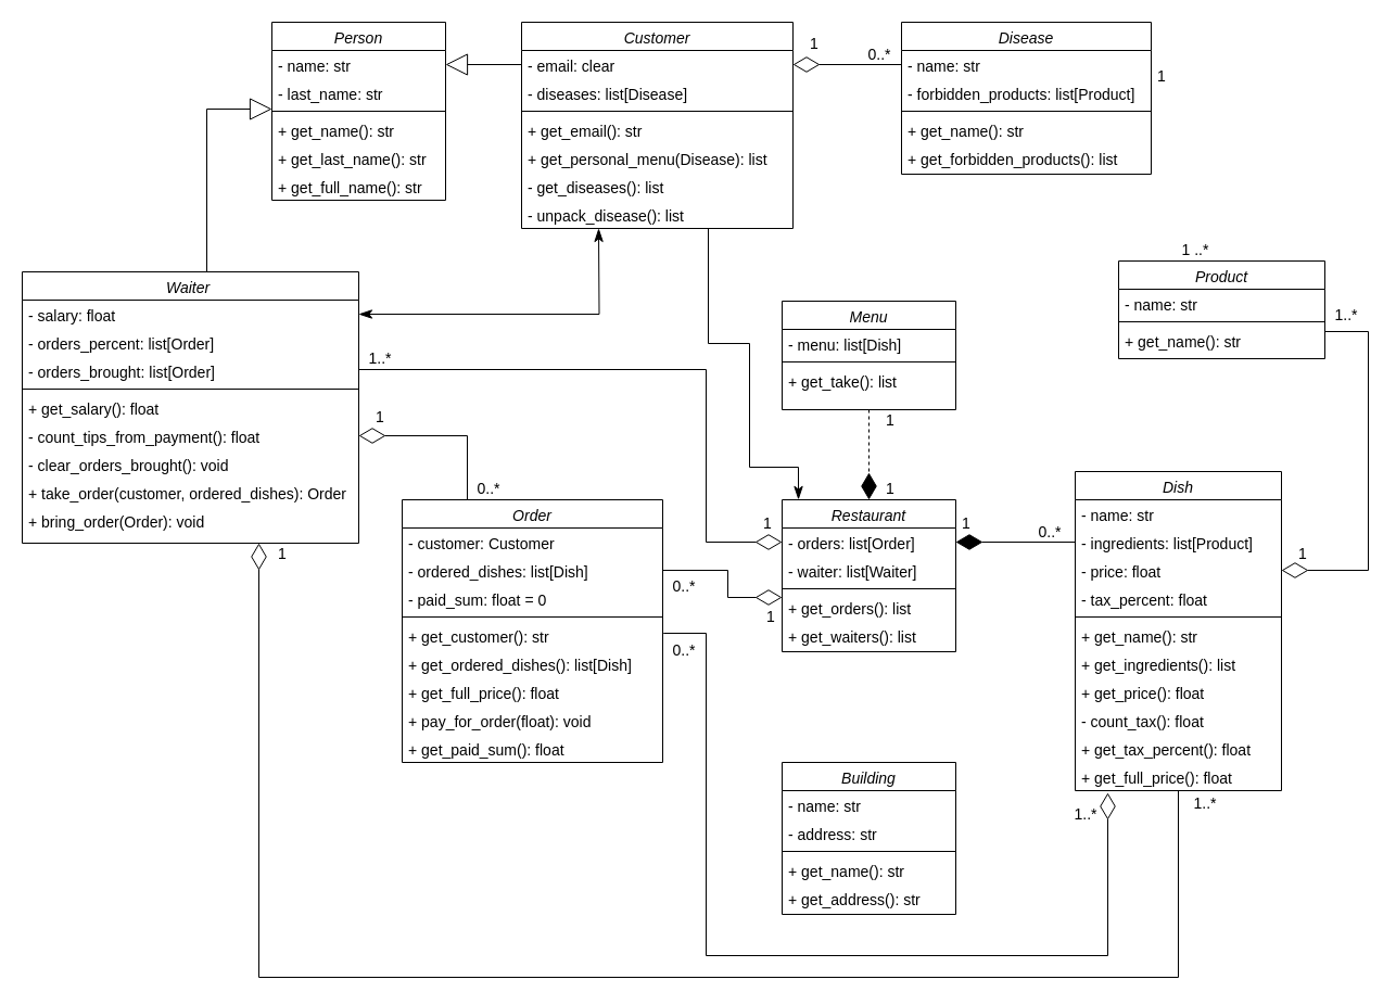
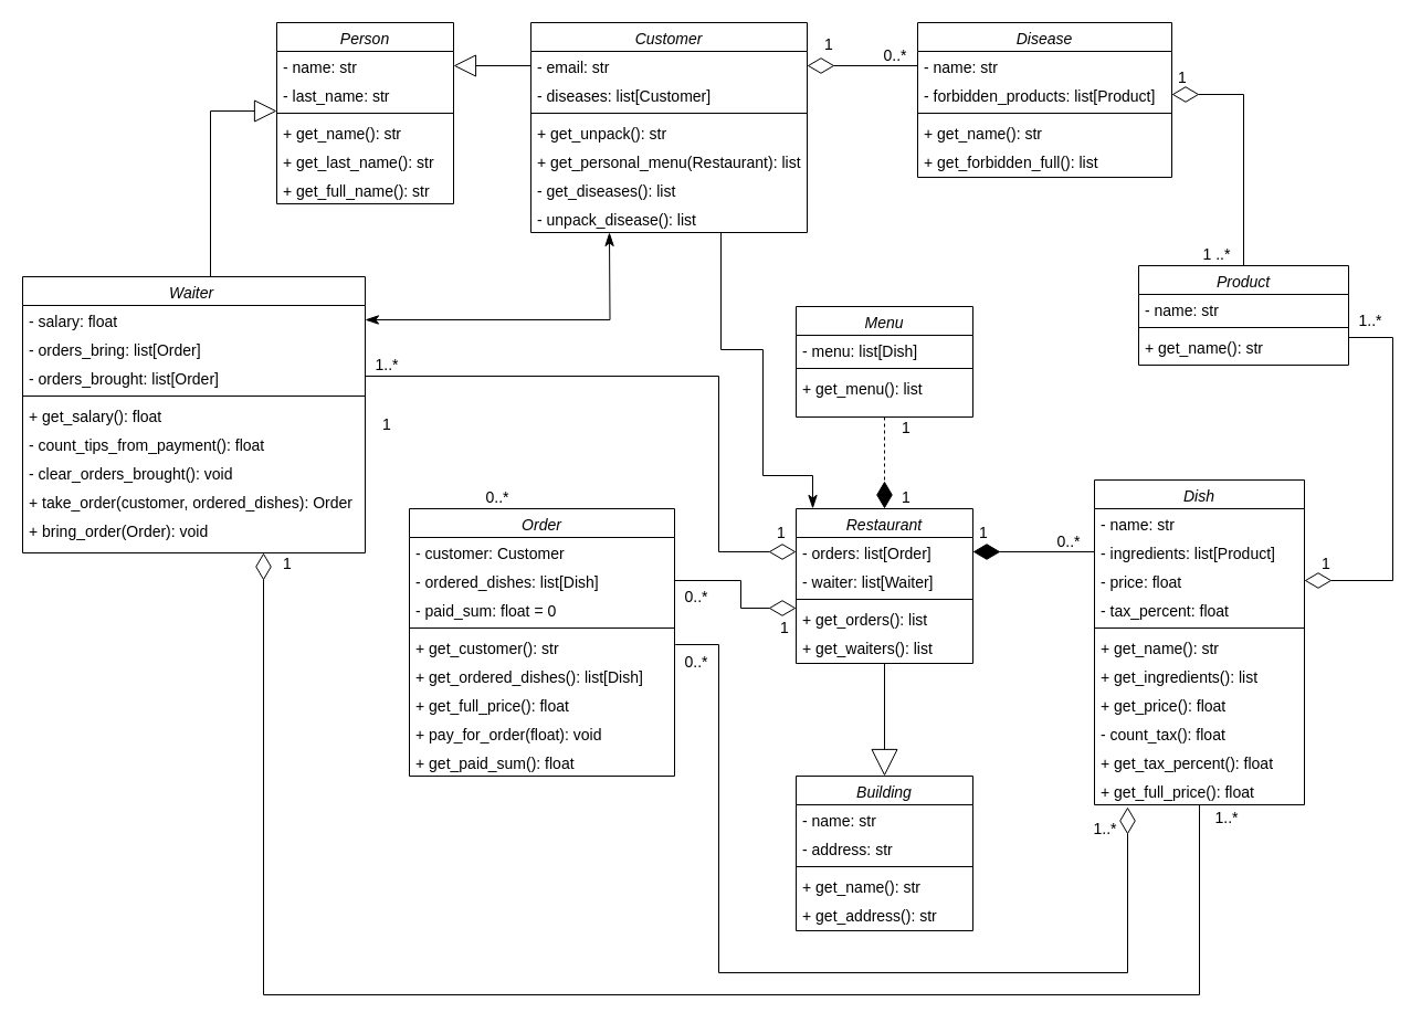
- <mxCell id="10" value="- email: clear" style="text;align=left;verticalAlign=top;spacingLeft=4;spacingRight=4;overflow=hidden;rotatable=0;points=[[0,0.5],[1,0.5]];portConstraint=eastwest;fontSize=14;" parent="9" vertex="1"><mxGeometry y="26" width="250" height="26" as="geometry" /></mxCell>
+ <mxCell id="10" value="- email: str" style="text;align=left;verticalAlign=top;spacingLeft=4;spacingRight=4;overflow=hidden;rotatable=0;points=[[0,0.5],[1,0.5]];portConstraint=eastwest;fontSize=14;" parent="9" vertex="1"><mxGeometry y="26" width="250" height="26" as="geometry" /></mxCell>
- <mxCell id="11" value="- diseases: list[Disease]" style="text;align=left;verticalAlign=top;spacingLeft=4;spacingRight=4;overflow=hidden;rotatable=0;points=[[0,0.5],[1,0.5]];portConstraint=eastwest;rounded=0;shadow=0;html=0;fontSize=14;" parent="9" vertex="1"><mxGeometry y="52" width="250" height="26" as="geometry" /></mxCell>
+ <mxCell id="11" value="- diseases: list[Customer]" style="text;align=left;verticalAlign=top;spacingLeft=4;spacingRight=4;overflow=hidden;rotatable=0;points=[[0,0.5],[1,0.5]];portConstraint=eastwest;rounded=0;shadow=0;html=0;fontSize=14;" parent="9" vertex="1"><mxGeometry y="52" width="250" height="26" as="geometry" /></mxCell>
- <mxCell id="13" value="+ get_email(): str" style="text;align=left;verticalAlign=top;spacingLeft=4;spacingRight=4;overflow=hidden;rotatable=0;points=[[0,0.5],[1,0.5]];portConstraint=eastwest;fontSize=14;" parent="9" vertex="1"><mxGeometry y="86" width="250" height="26" as="geometry" /></mxCell>
+ <mxCell id="13" value="+ get_unpack(): str" style="text;align=left;verticalAlign=top;spacingLeft=4;spacingRight=4;overflow=hidden;rotatable=0;points=[[0,0.5],[1,0.5]];portConstraint=eastwest;fontSize=14;" parent="9" vertex="1"><mxGeometry y="86" width="250" height="26" as="geometry" /></mxCell>
+ <mxCell id="23" style="edgeStyle=orthogonalEdgeStyle;rounded=0;jumpSize=6;orthogonalLoop=1;jettySize=auto;html=1;exitX=0.5;exitY=0;exitDx=0;exitDy=0;entryX=1;entryY=0.5;entryDx=0;entryDy=0;endArrow=diamondThin;endFill=0;endSize=22;strokeWidth=1;fontSize=14;" parent="1" source="24" target="19" edge="1"><mxGeometry relative="1" as="geometry" /></mxCell>
- <mxCell id="14" value="+ get_personal_menu(Disease): list" style="text;align=left;verticalAlign=top;spacingLeft=4;spacingRight=4;overflow=hidden;rotatable=0;points=[[0,0.5],[1,0.5]];portConstraint=eastwest;fontSize=14;" parent="9" vertex="1"><mxGeometry y="112" width="250" height="26" as="geometry" /></mxCell>
+ <mxCell id="14" value="+ get_personal_menu(Restaurant): list" style="text;align=left;verticalAlign=top;spacingLeft=4;spacingRight=4;overflow=hidden;rotatable=0;points=[[0,0.5],[1,0.5]];portConstraint=eastwest;fontSize=14;" parent="9" vertex="1"><mxGeometry y="112" width="250" height="26" as="geometry" /></mxCell>
- <mxCell id="22" value="+ get_forbidden_products(): list" style="text;align=left;verticalAlign=top;spacingLeft=4;spacingRight=4;overflow=hidden;rotatable=0;points=[[0,0.5],[1,0.5]];portConstraint=eastwest;fontSize=14;" parent="17" vertex="1"><mxGeometry y="112" width="230" height="26" as="geometry" /></mxCell>
+ <mxCell id="22" value="+ get_forbidden_full(): list" style="text;align=left;verticalAlign=top;spacingLeft=4;spacingRight=4;overflow=hidden;rotatable=0;points=[[0,0.5],[1,0.5]];portConstraint=eastwest;fontSize=14;" parent="17" vertex="1"><mxGeometry y="112" width="230" height="26" as="geometry" /></mxCell>
- <mxCell id="69" value="- orders_percent: list[Order]" style="text;align=left;verticalAlign=top;spacingLeft=4;spacingRight=4;overflow=hidden;rotatable=0;points=[[0,0.5],[1,0.5]];portConstraint=eastwest;rounded=0;shadow=0;html=0;fontSize=14;" parent="67" vertex="1"><mxGeometry y="52" width="310" height="26" as="geometry" /></mxCell>
+ <mxCell id="69" value="- orders_bring: list[Order]" style="text;align=left;verticalAlign=top;spacingLeft=4;spacingRight=4;overflow=hidden;rotatable=0;points=[[0,0.5],[1,0.5]];portConstraint=eastwest;rounded=0;shadow=0;html=0;fontSize=14;" parent="67" vertex="1"><mxGeometry y="52" width="310" height="26" as="geometry" /></mxCell>
- <mxCell id="107" value="+ get_take(): list" style="text;align=left;verticalAlign=top;spacingLeft=4;spacingRight=4;overflow=hidden;rotatable=0;points=[[0,0.5],[1,0.5]];portConstraint=eastwest;fontSize=14;" parent="104" vertex="1"><mxGeometry y="60" width="160" height="26" as="geometry" /></mxCell>
+ <mxCell id="107" value="+ get_menu(): list" style="text;align=left;verticalAlign=top;spacingLeft=4;spacingRight=4;overflow=hidden;rotatable=0;points=[[0,0.5],[1,0.5]];portConstraint=eastwest;fontSize=14;" parent="104" vertex="1"><mxGeometry y="60" width="160" height="26" as="geometry" /></mxCell>
- <mxCell id="54" style="edgeStyle=orthogonalEdgeStyle;rounded=0;jumpSize=6;orthogonalLoop=1;jettySize=auto;html=1;exitX=0.25;exitY=0;exitDx=0;exitDy=0;entryX=1;entryY=0.5;entryDx=0;entryDy=0;endArrow=diamondThin;endFill=0;strokeWidth=1;endSize=22;fontSize=14;" parent="1" source="56" target="73" edge="1"><mxGeometry relative="1" as="geometry"><Array as="points"><mxPoint x="430" y="401" /></Array></mxGeometry></mxCell>
+ <mxCell id="41" style="edgeStyle=orthogonalEdgeStyle;rounded=0;jumpSize=6;orthogonalLoop=1;jettySize=auto;html=1;exitX=0.5;exitY=1;exitDx=0;exitDy=0;entryX=0.5;entryY=0;entryDx=0;entryDy=0;endArrow=block;endFill=0;endSize=22;strokeWidth=1;fontSize=14;" parent="1" source="42" target="48" edge="1"><mxGeometry relative="1" as="geometry" /></mxCell>
